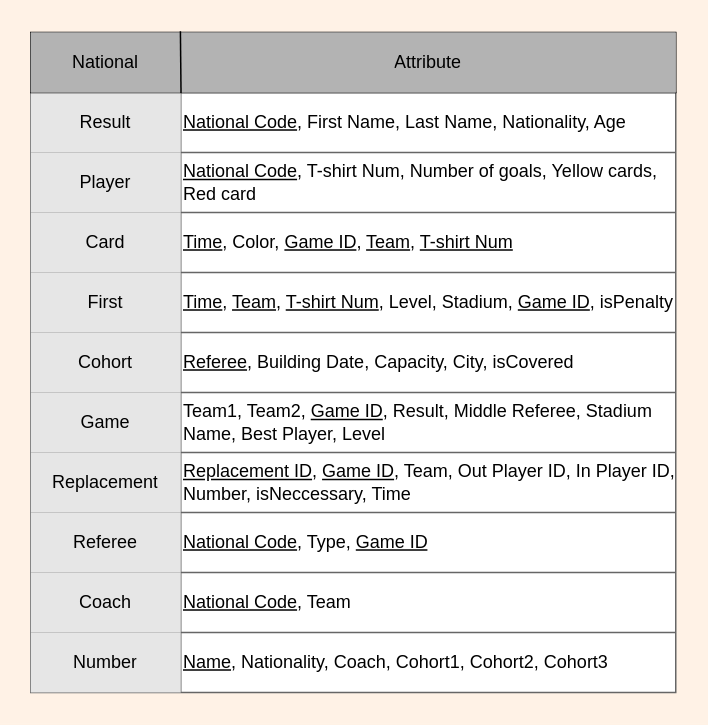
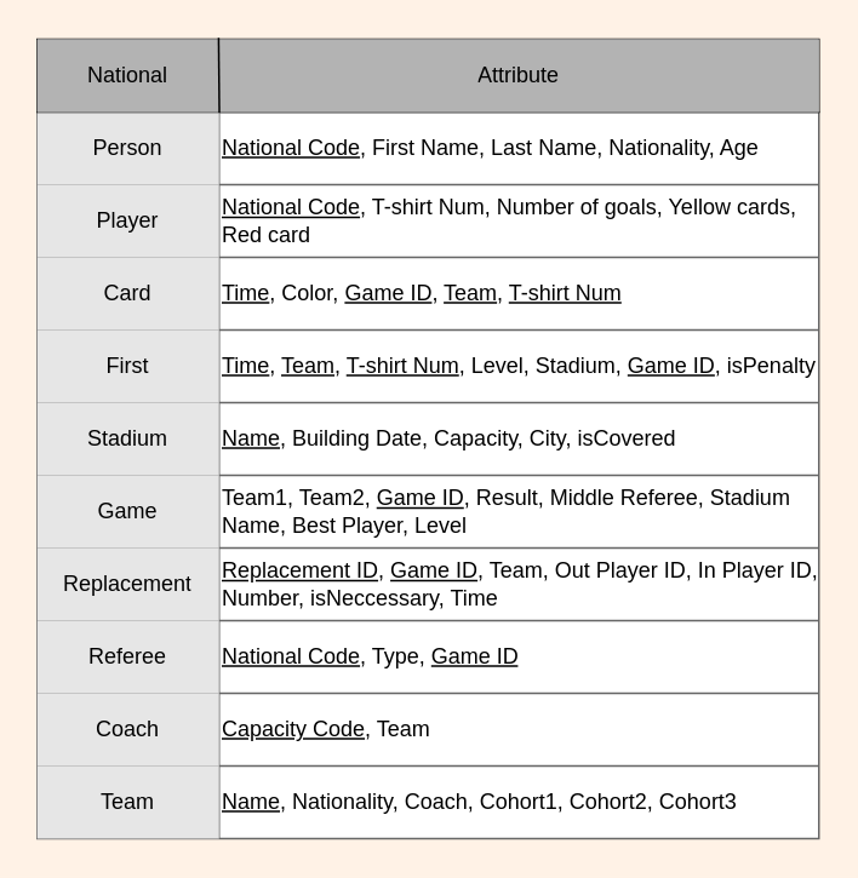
- <mxCell id="4" value="Result" style="shape=partialRectangle;html=1;whiteSpace=wrap;connectable=0;overflow=hidden;fillColor=#E6E6E6;top=0;left=0;bottom=0;right=0;pointerEvents=1;strokeColor=#666666;" vertex="1" parent="3"><mxGeometry width="100" height="40" as="geometry"><mxRectangle width="100" height="40" as="alternateBounds" /></mxGeometry></mxCell>
+ <mxCell id="4" value="Person" style="shape=partialRectangle;html=1;whiteSpace=wrap;connectable=0;overflow=hidden;fillColor=#E6E6E6;top=0;left=0;bottom=0;right=0;pointerEvents=1;strokeColor=#666666;" vertex="1" parent="3"><mxGeometry width="100" height="40" as="geometry"><mxRectangle width="100" height="40" as="alternateBounds" /></mxGeometry></mxCell>
- <mxCell id="16" value="Cohort" style="shape=partialRectangle;html=1;whiteSpace=wrap;connectable=0;overflow=hidden;fillColor=#E6E6E6;top=0;left=0;bottom=0;right=0;pointerEvents=1;strokeColor=#666666;" vertex="1" parent="15"><mxGeometry width="100" height="40" as="geometry"><mxRectangle width="100" height="40" as="alternateBounds" /></mxGeometry></mxCell>
+ <mxCell id="16" value="Stadium" style="shape=partialRectangle;html=1;whiteSpace=wrap;connectable=0;overflow=hidden;fillColor=#E6E6E6;top=0;left=0;bottom=0;right=0;pointerEvents=1;strokeColor=#666666;" vertex="1" parent="15"><mxGeometry width="100" height="40" as="geometry"><mxRectangle width="100" height="40" as="alternateBounds" /></mxGeometry></mxCell>
- <mxCell id="17" value="&lt;u&gt;Referee&lt;/u&gt;, Building Date, Capacity, City, isCovered" style="shape=partialRectangle;html=1;whiteSpace=wrap;connectable=0;overflow=hidden;fillColor=none;top=0;left=0;bottom=0;right=0;pointerEvents=1;strokeColor=#666666;align=left;" vertex="1" parent="15"><mxGeometry x="100" width="330" height="40" as="geometry"><mxRectangle width="330" height="40" as="alternateBounds" /></mxGeometry></mxCell>
+ <mxCell id="17" value="&lt;u&gt;Name&lt;/u&gt;, Building Date, Capacity, City, isCovered" style="shape=partialRectangle;html=1;whiteSpace=wrap;connectable=0;overflow=hidden;fillColor=none;top=0;left=0;bottom=0;right=0;pointerEvents=1;strokeColor=#666666;align=left;" vertex="1" parent="15"><mxGeometry x="100" width="330" height="40" as="geometry"><mxRectangle width="330" height="40" as="alternateBounds" /></mxGeometry></mxCell>
- <mxCell id="29" value="&lt;u&gt;National Code&lt;/u&gt;, Team" style="shape=partialRectangle;html=1;whiteSpace=wrap;connectable=0;overflow=hidden;fillColor=none;top=0;left=0;bottom=0;right=0;pointerEvents=1;strokeColor=#666666;align=left;" vertex="1" parent="27"><mxGeometry x="100" width="330" height="40" as="geometry"><mxRectangle width="330" height="40" as="alternateBounds" /></mxGeometry></mxCell>
+ <mxCell id="29" value="&lt;u&gt;Capacity Code&lt;/u&gt;, Team" style="shape=partialRectangle;html=1;whiteSpace=wrap;connectable=0;overflow=hidden;fillColor=none;top=0;left=0;bottom=0;right=0;pointerEvents=1;strokeColor=#666666;align=left;" vertex="1" parent="27"><mxGeometry x="100" width="330" height="40" as="geometry"><mxRectangle width="330" height="40" as="alternateBounds" /></mxGeometry></mxCell>
- <mxCell id="31" value="Number" style="shape=partialRectangle;html=1;whiteSpace=wrap;connectable=0;overflow=hidden;fillColor=#E6E6E6;top=0;left=0;bottom=0;right=0;pointerEvents=1;strokeColor=#666666;" vertex="1" parent="30"><mxGeometry width="100" height="40" as="geometry"><mxRectangle width="100" height="40" as="alternateBounds" /></mxGeometry></mxCell>
+ <mxCell id="31" value="Team" style="shape=partialRectangle;html=1;whiteSpace=wrap;connectable=0;overflow=hidden;fillColor=#E6E6E6;top=0;left=0;bottom=0;right=0;pointerEvents=1;strokeColor=#666666;" vertex="1" parent="30"><mxGeometry width="100" height="40" as="geometry"><mxRectangle width="100" height="40" as="alternateBounds" /></mxGeometry></mxCell>
